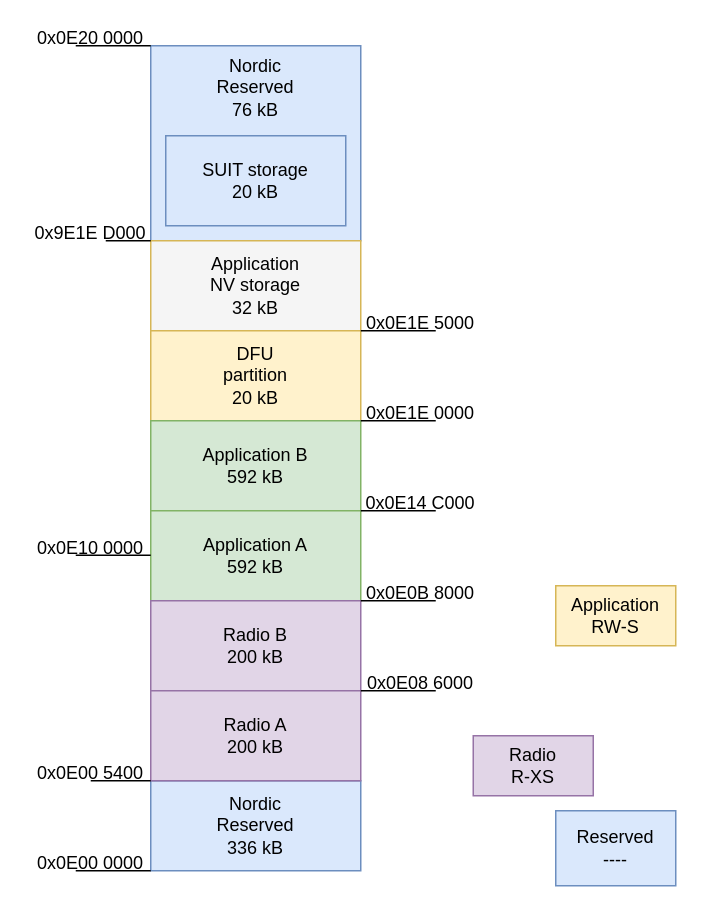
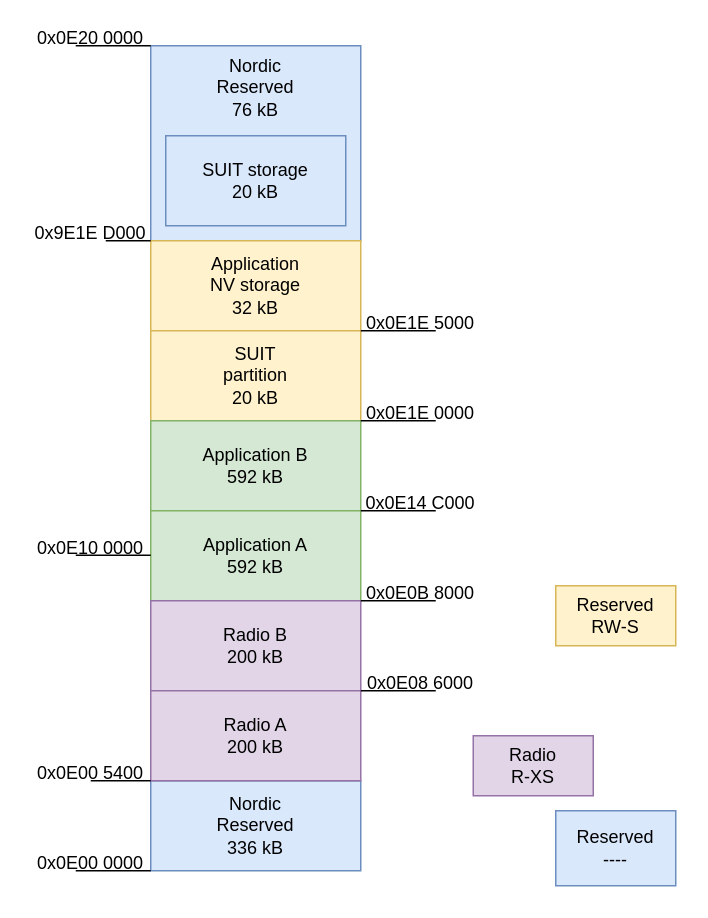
- <mxCell id="4" value="Application&lt;br&gt;NV storage&lt;br&gt;32 kB" style="rounded=0;whiteSpace=wrap;html=1;fillColor=#f5f5f5;strokeColor=#d6b656;" parent="1" vertex="1"><mxGeometry x="100" y="160" width="140" height="60" as="geometry" /></mxCell>
+ <mxCell id="4" value="Application&lt;br&gt;NV storage&lt;br&gt;32 kB" style="rounded=0;whiteSpace=wrap;html=1;fillColor=#fff2cc;strokeColor=#d6b656;" parent="1" vertex="1"><mxGeometry x="100" y="160" width="140" height="60" as="geometry" /></mxCell>
- <mxCell id="5" value="DFU &lt;br&gt;partition&lt;br&gt;20 kB" style="rounded=0;whiteSpace=wrap;html=1;fillColor=#fff2cc;strokeColor=#d6b656;" parent="1" vertex="1"><mxGeometry x="100" y="220" width="140" height="60" as="geometry" /></mxCell>
+ <mxCell id="5" value="SUIT &lt;br&gt;partition&lt;br&gt;20 kB" style="rounded=0;whiteSpace=wrap;html=1;fillColor=#fff2cc;strokeColor=#d6b656;" parent="1" vertex="1"><mxGeometry x="100" y="220" width="140" height="60" as="geometry" /></mxCell>
- <mxCell id="31" value="Application&lt;br&gt;RW-S" style="rounded=0;whiteSpace=wrap;html=1;fillColor=#fff2cc;strokeColor=#d6b656;" parent="1" vertex="1"><mxGeometry x="370" y="390" width="80" height="40" as="geometry" /></mxCell>
+ <mxCell id="31" value="Reserved&lt;br&gt;RW-S" style="rounded=0;whiteSpace=wrap;html=1;fillColor=#fff2cc;strokeColor=#d6b656;" parent="1" vertex="1"><mxGeometry x="370" y="390" width="80" height="40" as="geometry" /></mxCell>
